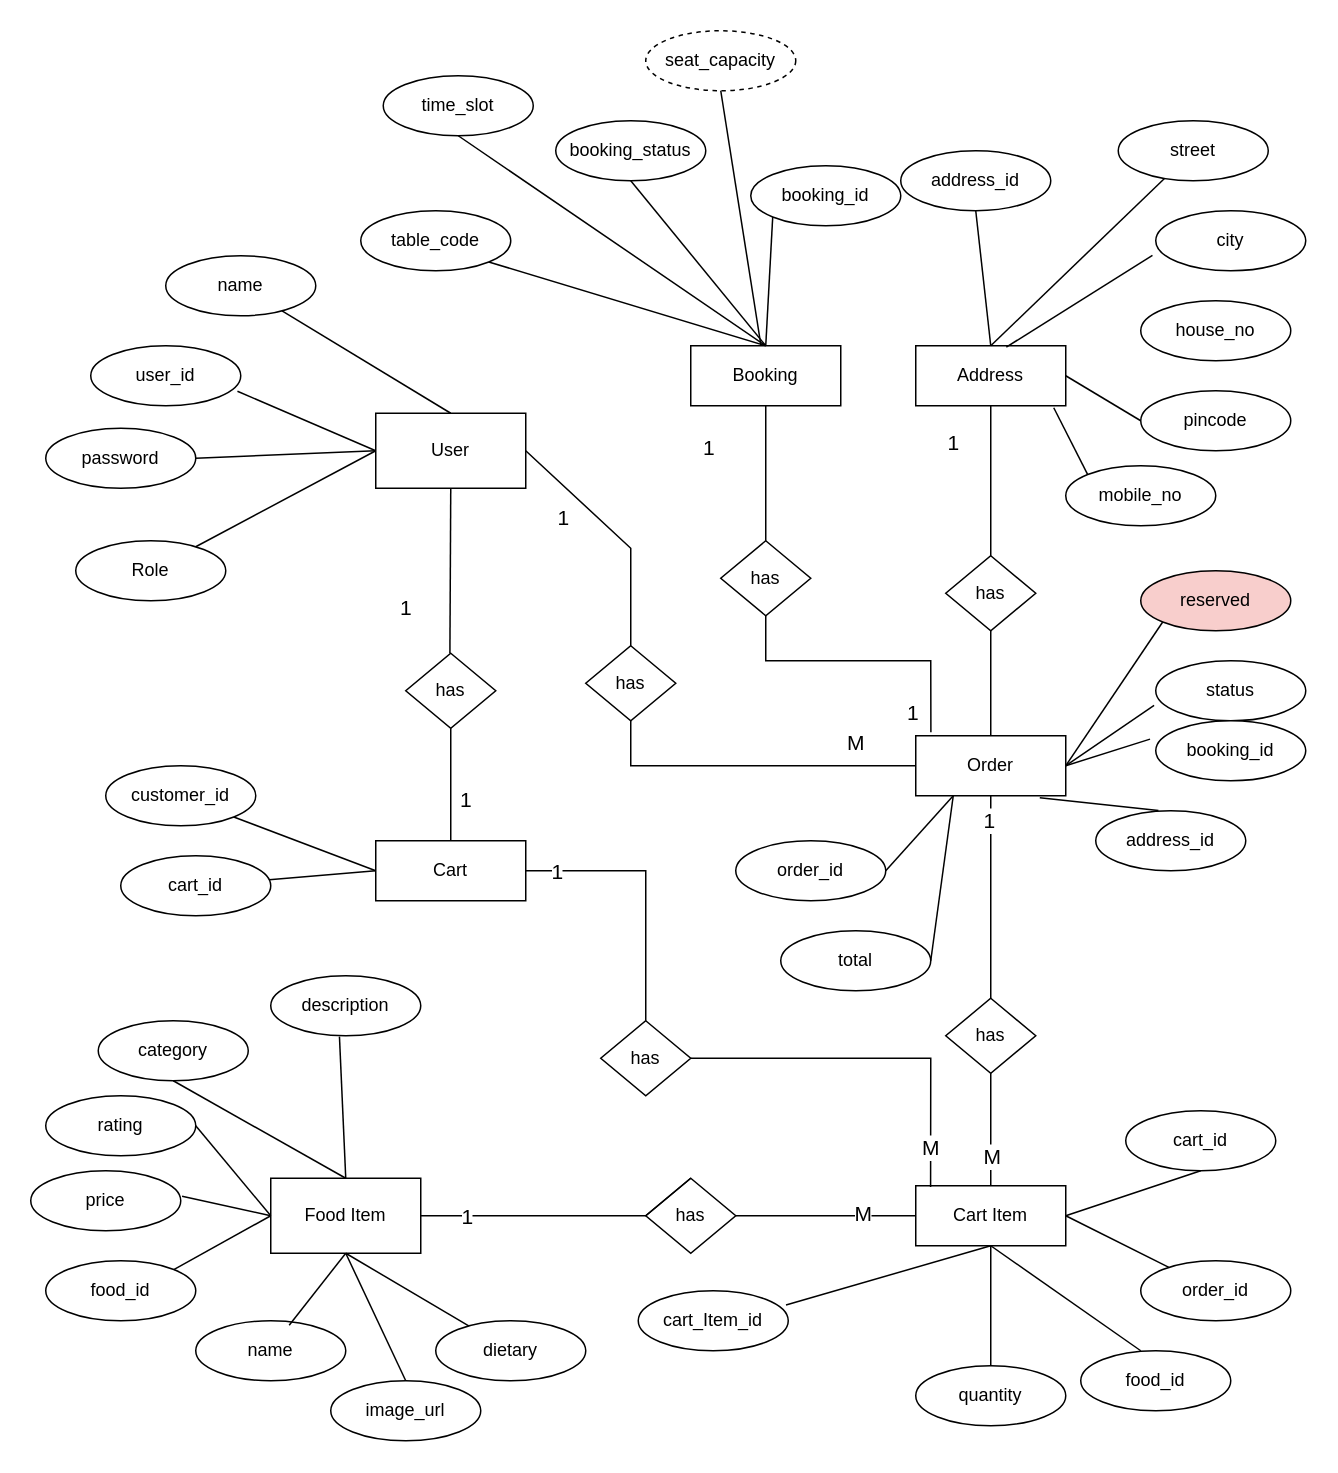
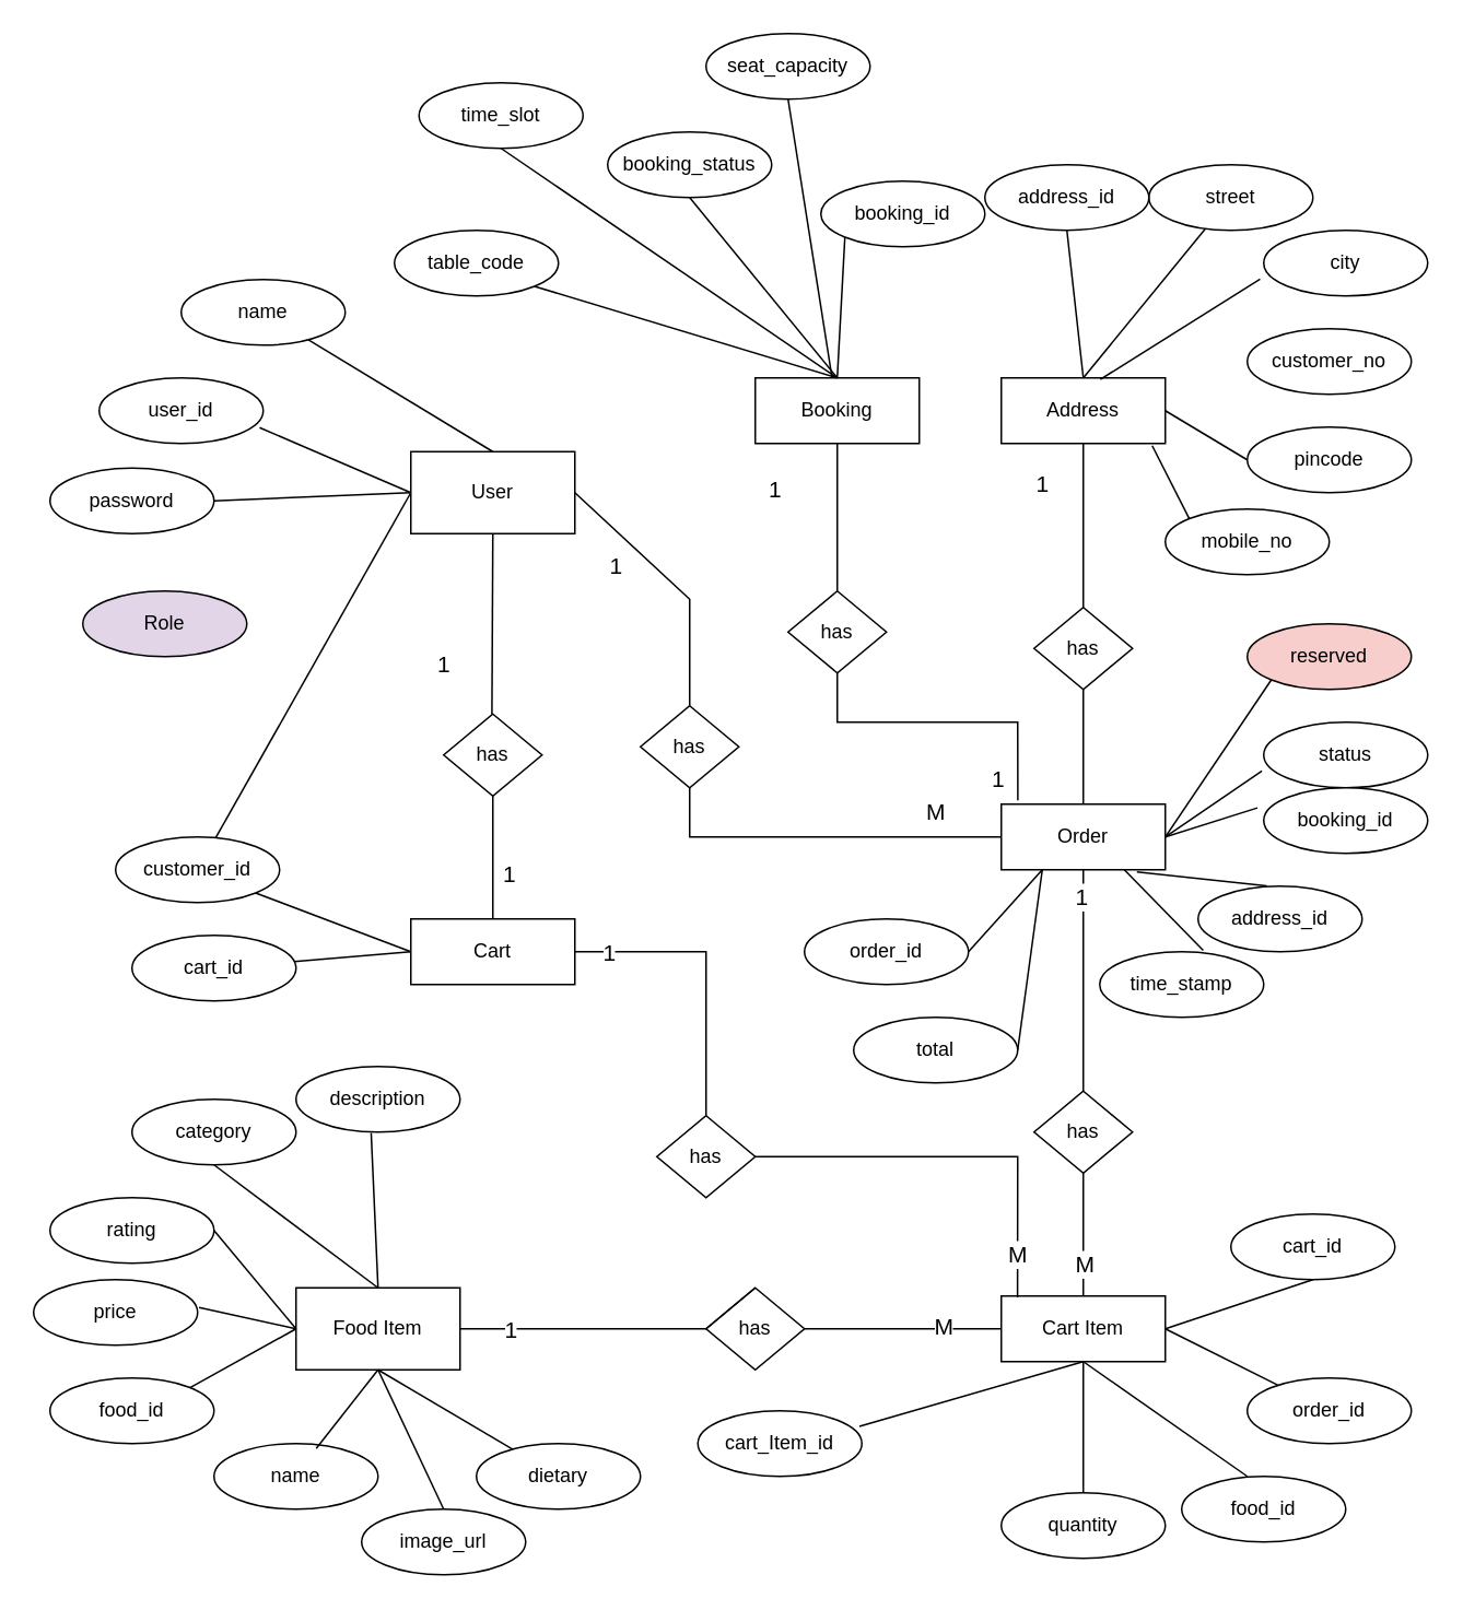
- <mxCell id="56" value="seat_capacity" style="ellipse;whiteSpace=wrap;html=1;align=center;dashed=1;" parent="1" vertex="1"><mxGeometry x="430" y="20" width="100" height="40" as="geometry" /></mxCell>
+ <mxCell id="56" value="seat_capacity" style="ellipse;whiteSpace=wrap;html=1;align=center;" parent="1" vertex="1"><mxGeometry x="430" y="20" width="100" height="40" as="geometry" /></mxCell>
- <mxCell id="47" value="street" style="ellipse;whiteSpace=wrap;html=1;align=center;" parent="1" vertex="1"><mxGeometry x="745" y="80" width="100" height="40" as="geometry" /></mxCell>
+ <mxCell id="47" value="street" style="ellipse;whiteSpace=wrap;html=1;align=center;" parent="1" vertex="1"><mxGeometry x="700" y="100" width="100" height="40" as="geometry" /></mxCell>
- <mxCell id="48" value="house_no" style="ellipse;whiteSpace=wrap;html=1;align=center;" parent="1" vertex="1"><mxGeometry x="760" y="200" width="100" height="40" as="geometry" /></mxCell>
+ <mxCell id="48" value="customer_no" style="ellipse;whiteSpace=wrap;html=1;align=center;" parent="1" vertex="1"><mxGeometry x="760" y="200" width="100" height="40" as="geometry" /></mxCell>
- <mxCell id="81" value="" style="endArrow=none;html=1;rounded=0;exitX=0;exitY=0.5;exitDx=0;exitDy=0;" parent="1" source="3" target="80" edge="1"><mxGeometry relative="1" as="geometry"><mxPoint x="130" y="320" as="sourcePoint" /><mxPoint x="348" y="-28" as="targetPoint" /></mxGeometry></mxCell>
+ <mxCell id="81" value="" style="endArrow=none;html=1;rounded=0;exitX=0;exitY=0.5;exitDx=0;exitDy=0;" parent="1" source="3" target="35" edge="1"><mxGeometry relative="1" as="geometry"><mxPoint x="130" y="320" as="sourcePoint" /><mxPoint x="348" y="-28" as="targetPoint" /></mxGeometry></mxCell>
- <mxCell id="80" value="Role" style="ellipse;whiteSpace=wrap;html=1;align=center;" parent="1" vertex="1"><mxGeometry x="50" y="360" width="100" height="40" as="geometry" /></mxCell>
+ <mxCell id="80" value="Role" style="ellipse;whiteSpace=wrap;html=1;align=center;fillColor=#e1d5e7;" parent="1" vertex="1"><mxGeometry x="50" y="360" width="100" height="40" as="geometry" /></mxCell>
+ <mxCell id="63" value="" style="endArrow=none;html=1;rounded=0;entryX=0.75;entryY=1;entryDx=0;entryDy=0;exitX=0.631;exitY=-0.022;exitDx=0;exitDy=0;exitPerimeter=0;" parent="1" source="44" target="37" edge="1"><mxGeometry relative="1" as="geometry"><mxPoint x="610" y="710" as="sourcePoint" /><mxPoint x="675" y="700" as="targetPoint" /></mxGeometry></mxCell>
+ <mxCell id="44" value="time_stamp" style="ellipse;whiteSpace=wrap;html=1;align=center;" parent="1" vertex="1"><mxGeometry x="670" y="580" width="100" height="40" as="geometry" /></mxCell>
- <mxCell id="16" value="category" style="ellipse;whiteSpace=wrap;html=1;align=center;" parent="1" vertex="1"><mxGeometry x="65" y="680" width="100" height="40" as="geometry" /></mxCell>
+ <mxCell id="16" value="category" style="ellipse;whiteSpace=wrap;html=1;align=center;" parent="1" vertex="1"><mxGeometry x="80" y="670" width="100" height="40" as="geometry" /></mxCell>
